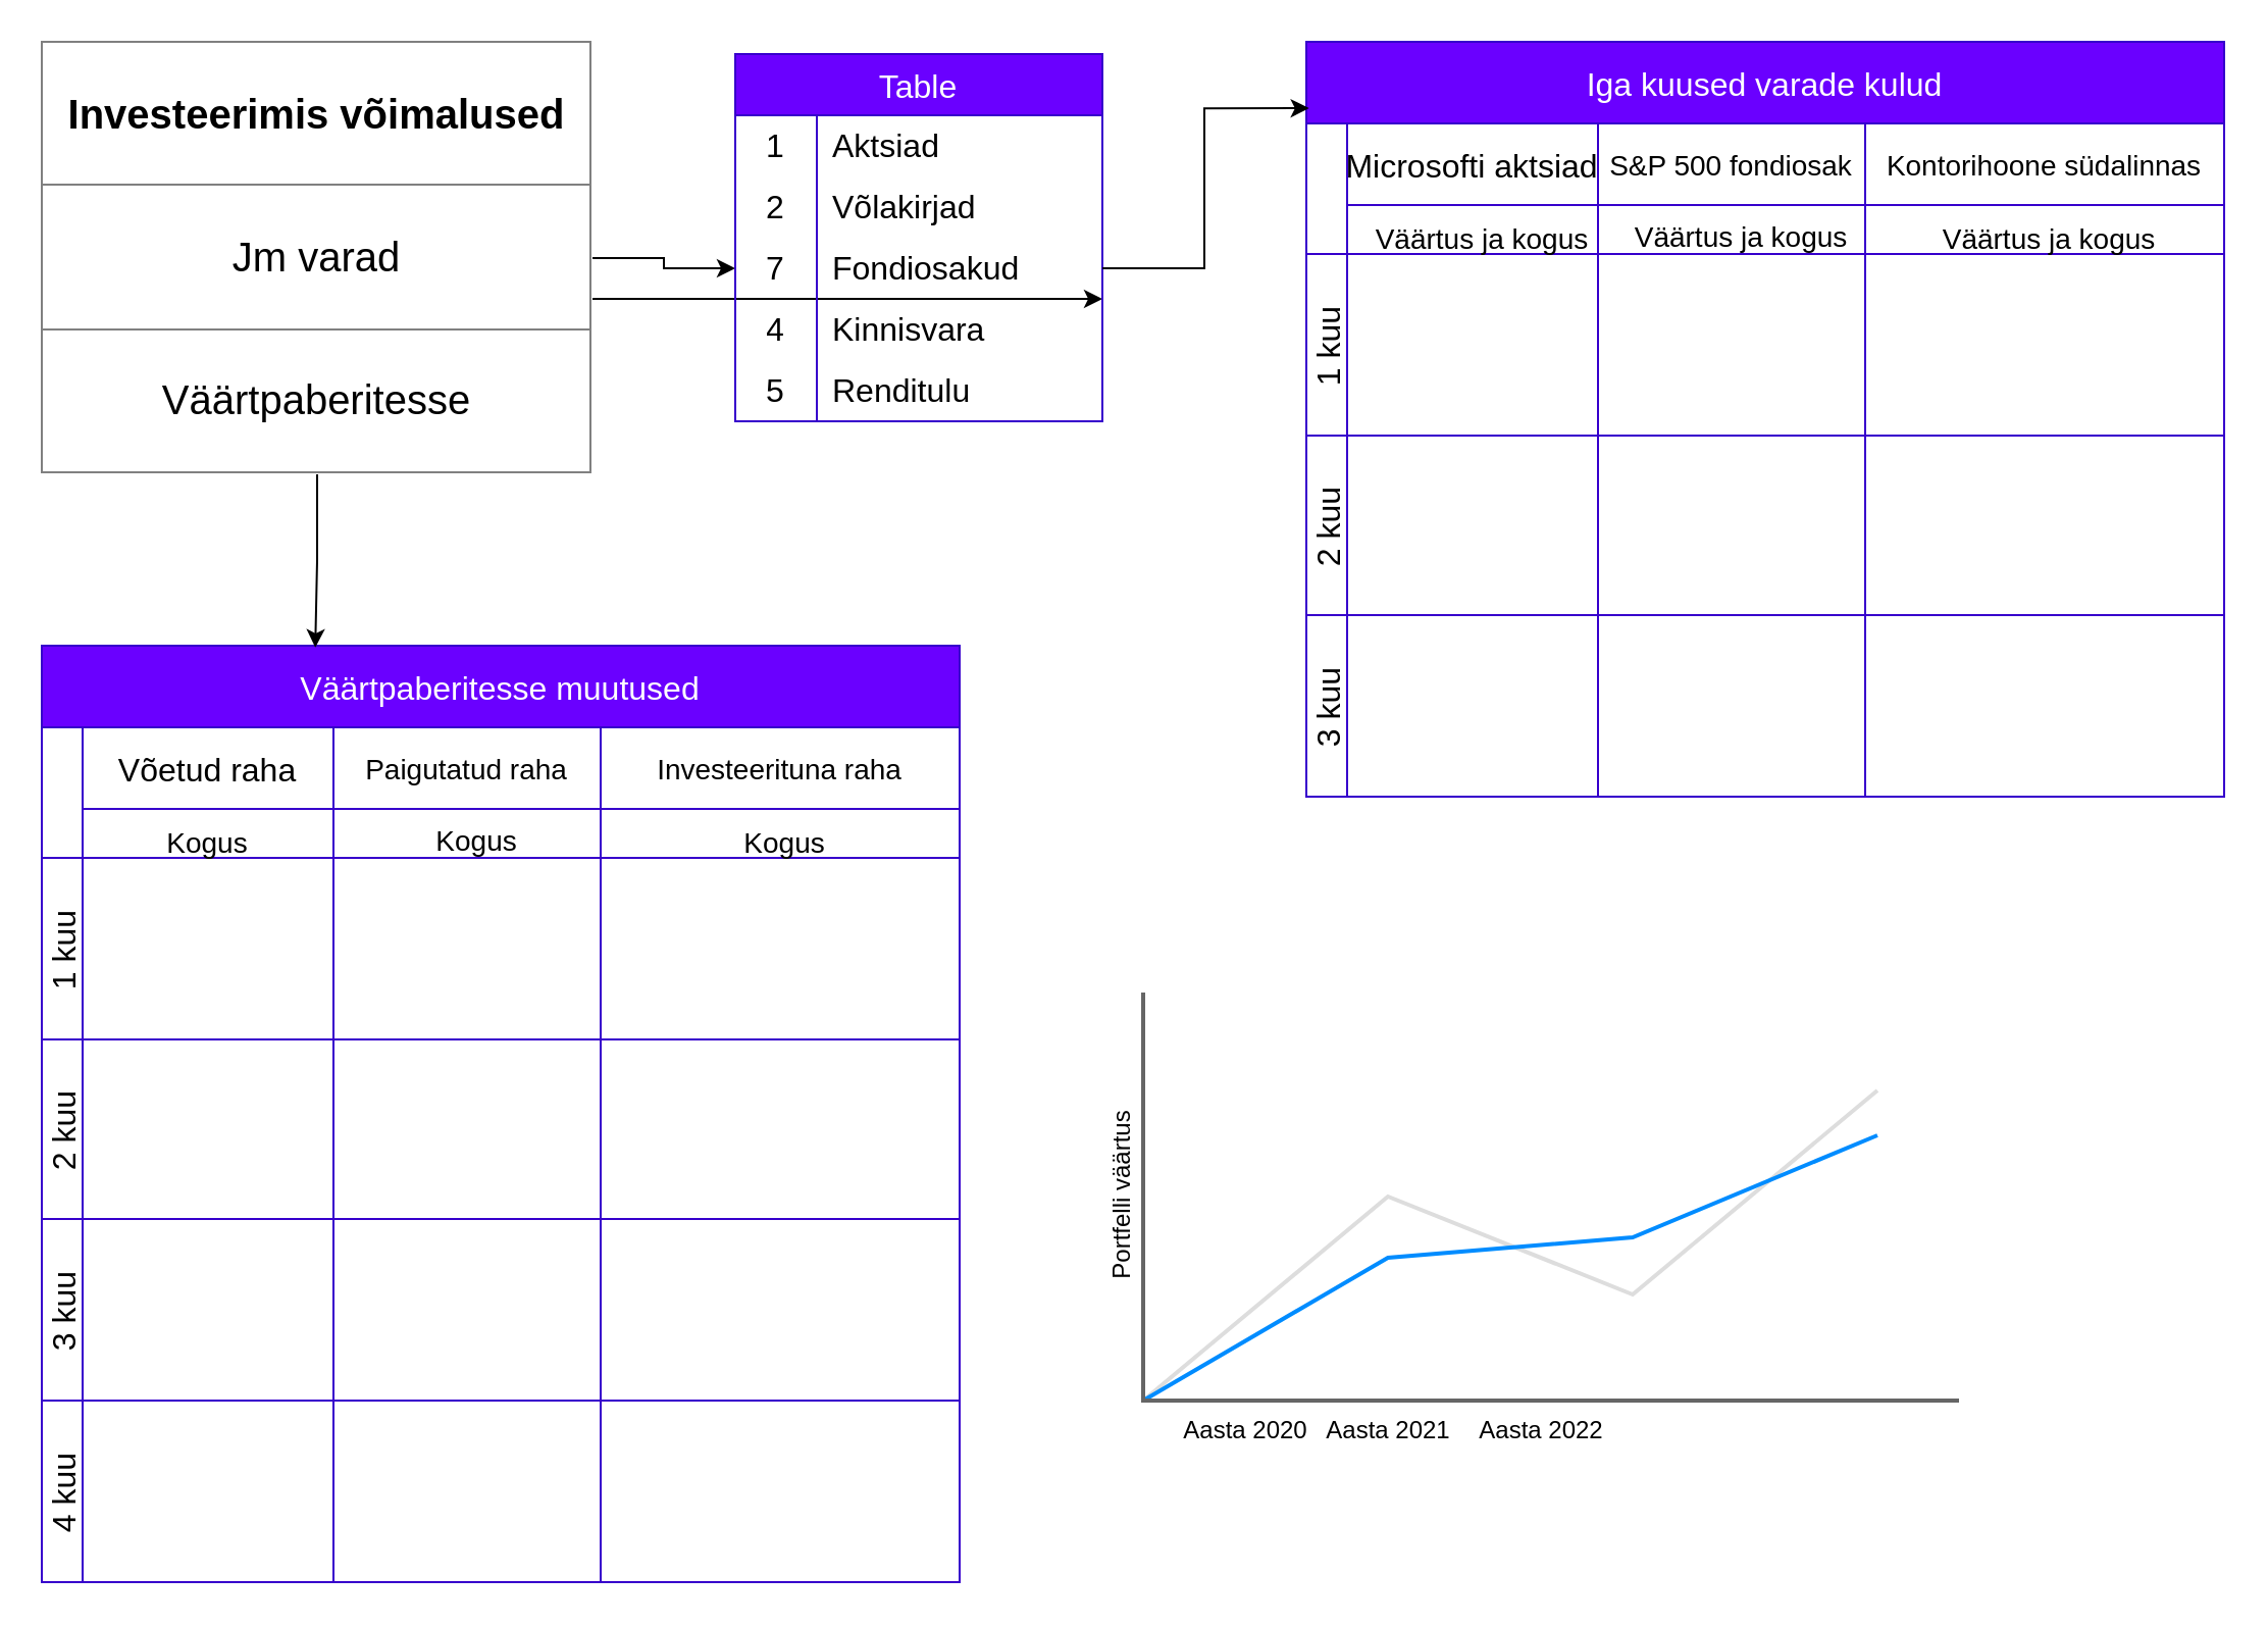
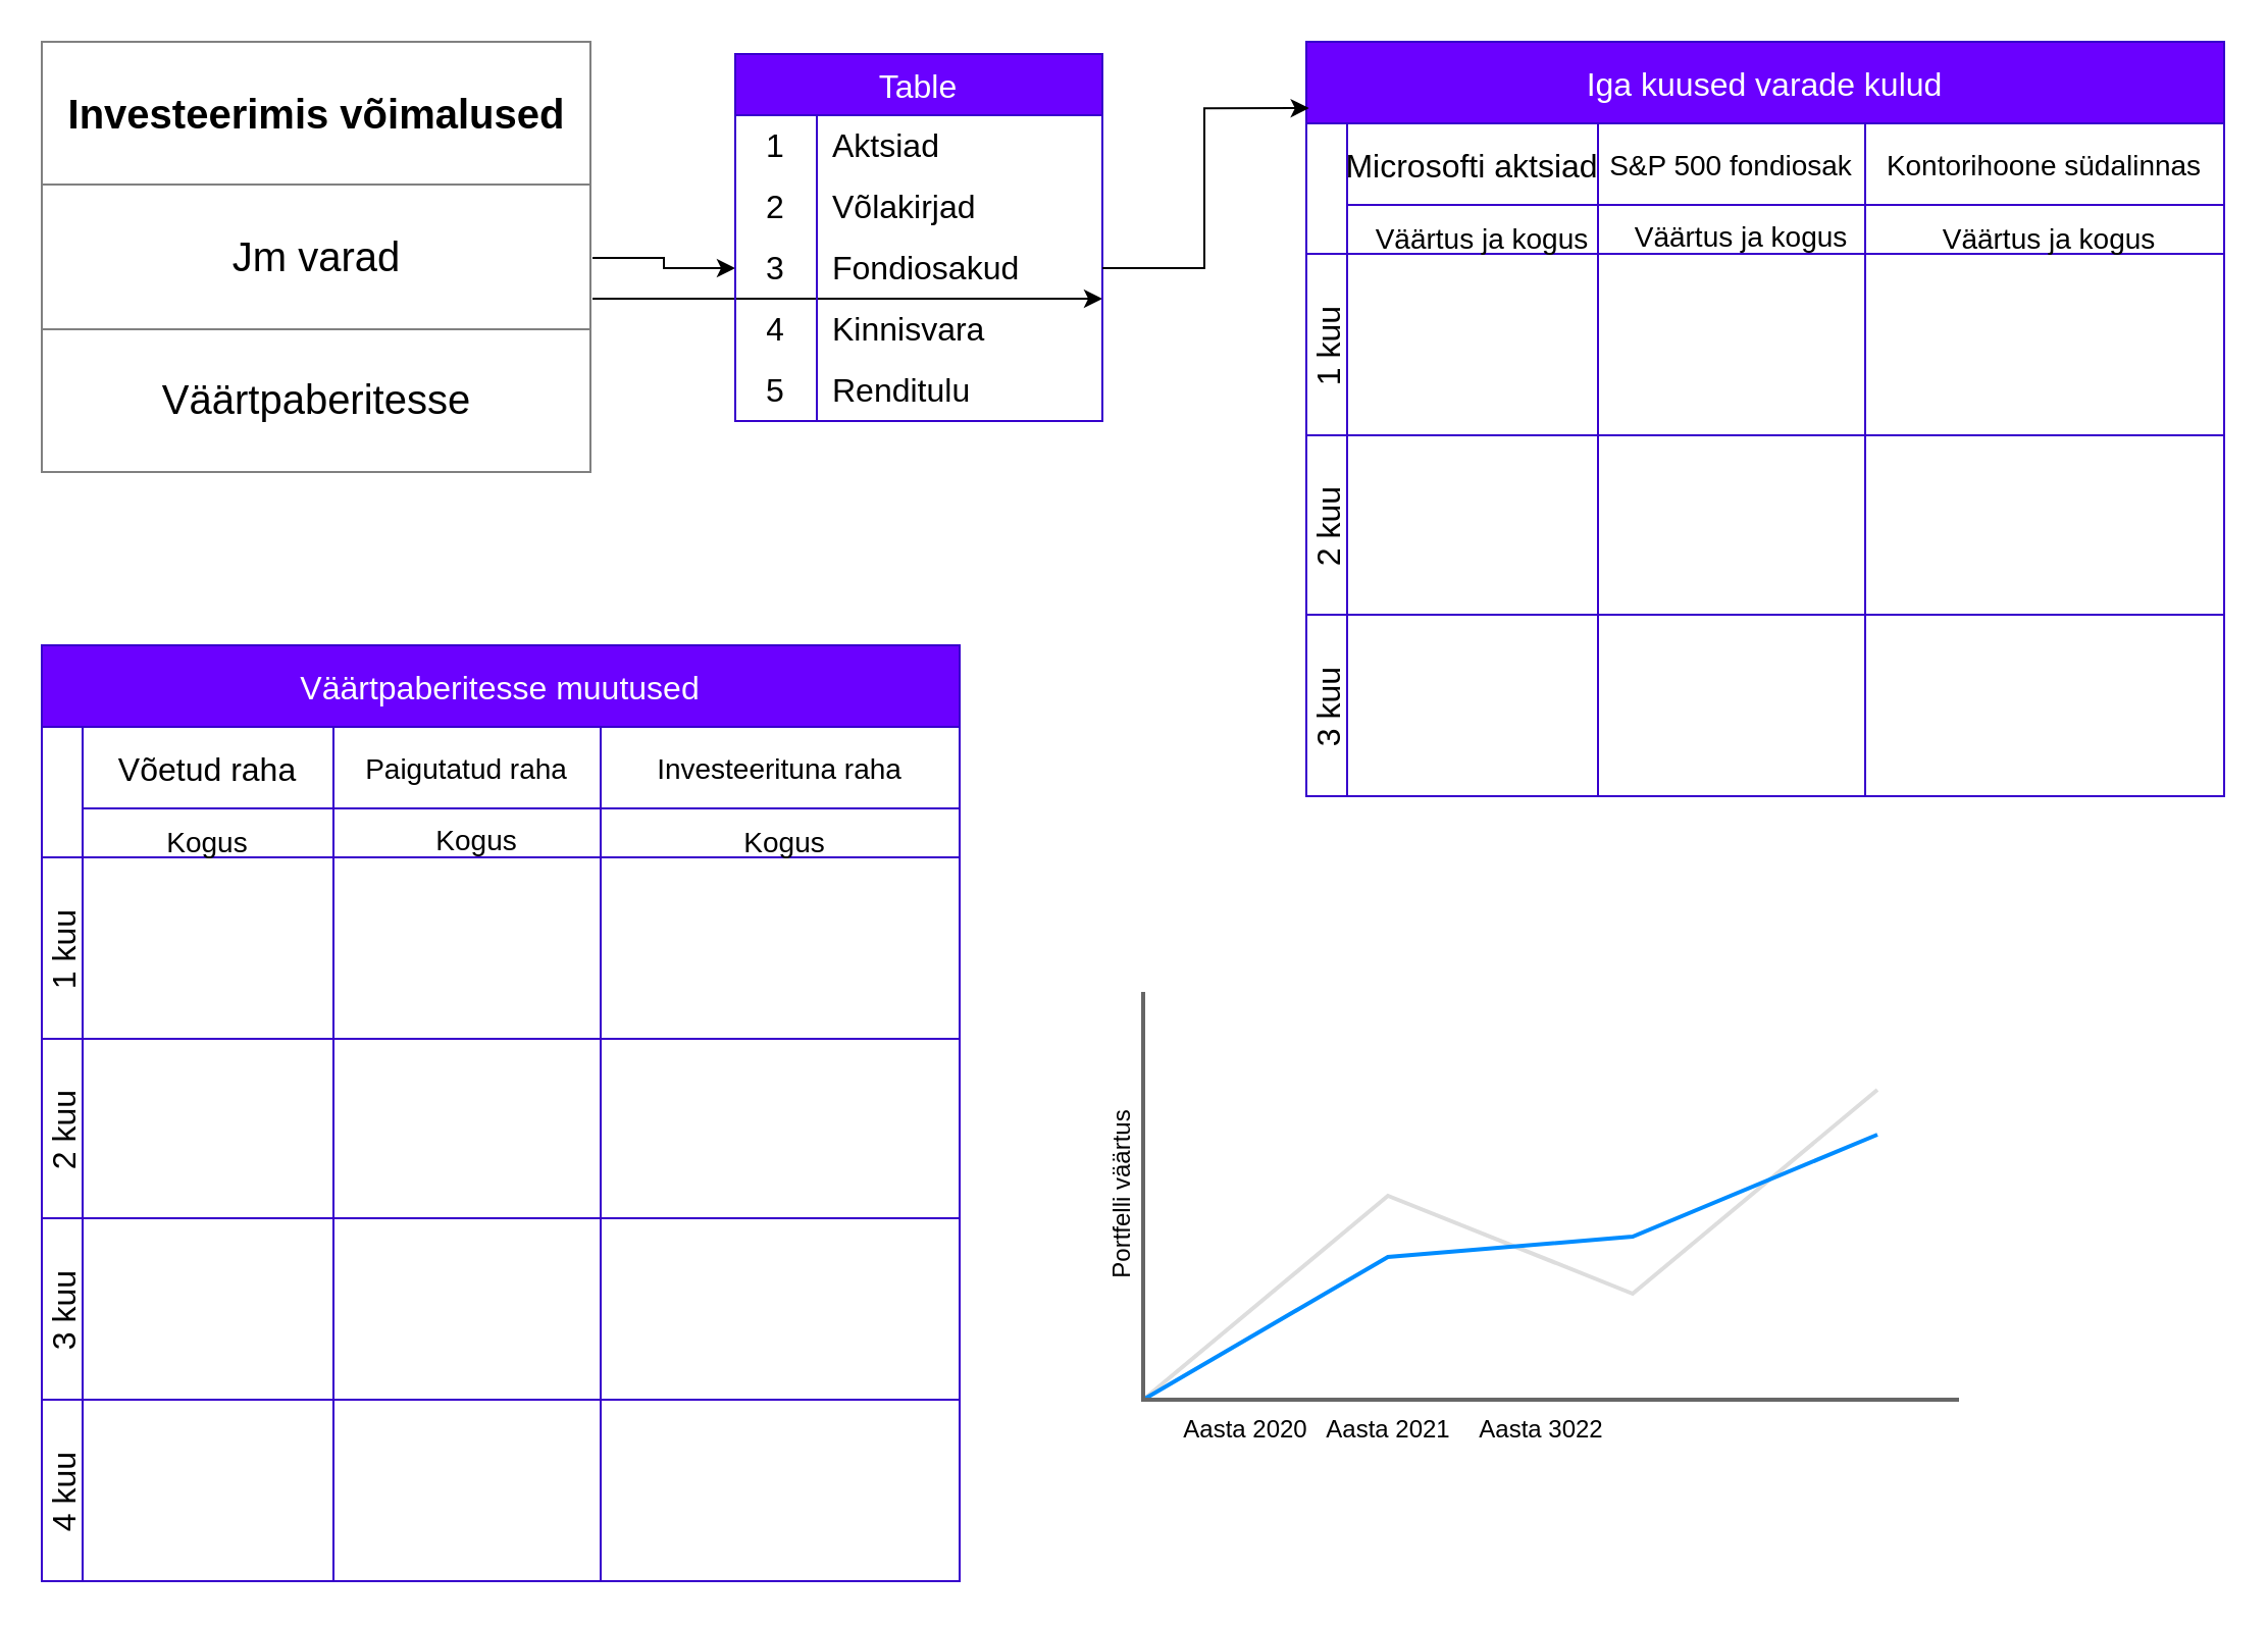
- <mxCell id="14" value="7" style="shape=partialRectangle;html=1;whiteSpace=wrap;connectable=0;fillColor=none;top=0;left=0;bottom=0;right=0;overflow=hidden;strokeColor=inherit;fontSize=16;" parent="13" vertex="1"><mxGeometry width="40" height="30" as="geometry"><mxRectangle width="40" height="30" as="alternateBounds" /></mxGeometry></mxCell>
+ <mxCell id="14" value="3" style="shape=partialRectangle;html=1;whiteSpace=wrap;connectable=0;fillColor=none;top=0;left=0;bottom=0;right=0;overflow=hidden;strokeColor=inherit;fontSize=16;" parent="13" vertex="1"><mxGeometry width="40" height="30" as="geometry"><mxRectangle width="40" height="30" as="alternateBounds" /></mxGeometry></mxCell>
- <mxCell id="68" style="edgeStyle=orthogonalEdgeStyle;rounded=0;orthogonalLoop=1;jettySize=auto;html=1;exitX=0.5;exitY=1;exitDx=0;exitDy=0;entryX=0.298;entryY=0.002;entryDx=0;entryDy=0;entryPerimeter=0;" parent="1" source="5" target="44" edge="1"><mxGeometry relative="1" as="geometry" /></mxCell>
- <mxCell id="72" value="Aasta 2022" style="text;html=1;align=center;verticalAlign=middle;resizable=0;points=[];autosize=1;strokeColor=none;fillColor=none;" parent="1" vertex="1"><mxGeometry x="715" y="686" width="80" height="30" as="geometry" /></mxCell>
+ <mxCell id="72" value="Aasta 3022" style="text;html=1;align=center;verticalAlign=middle;resizable=0;points=[];autosize=1;strokeColor=none;fillColor=none;" parent="1" vertex="1"><mxGeometry x="715" y="686" width="80" height="30" as="geometry" /></mxCell>
